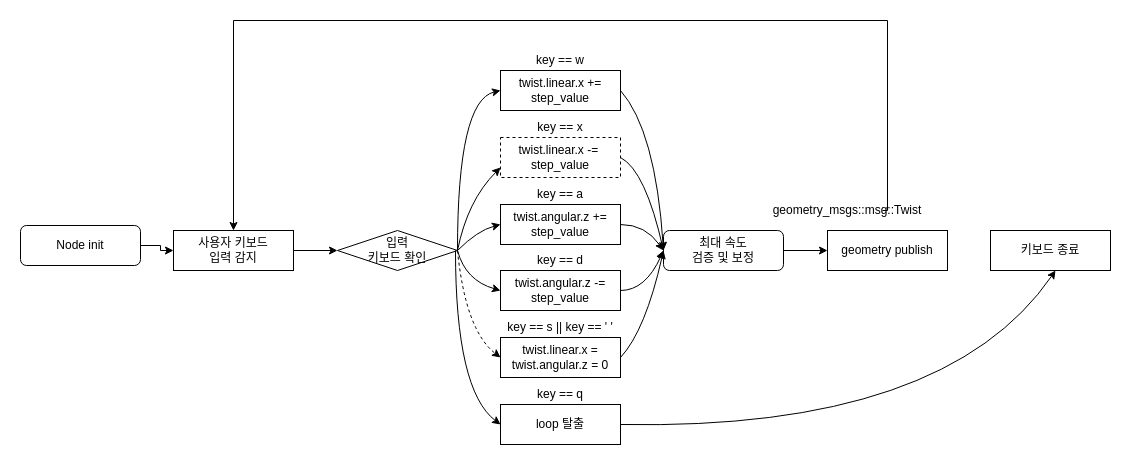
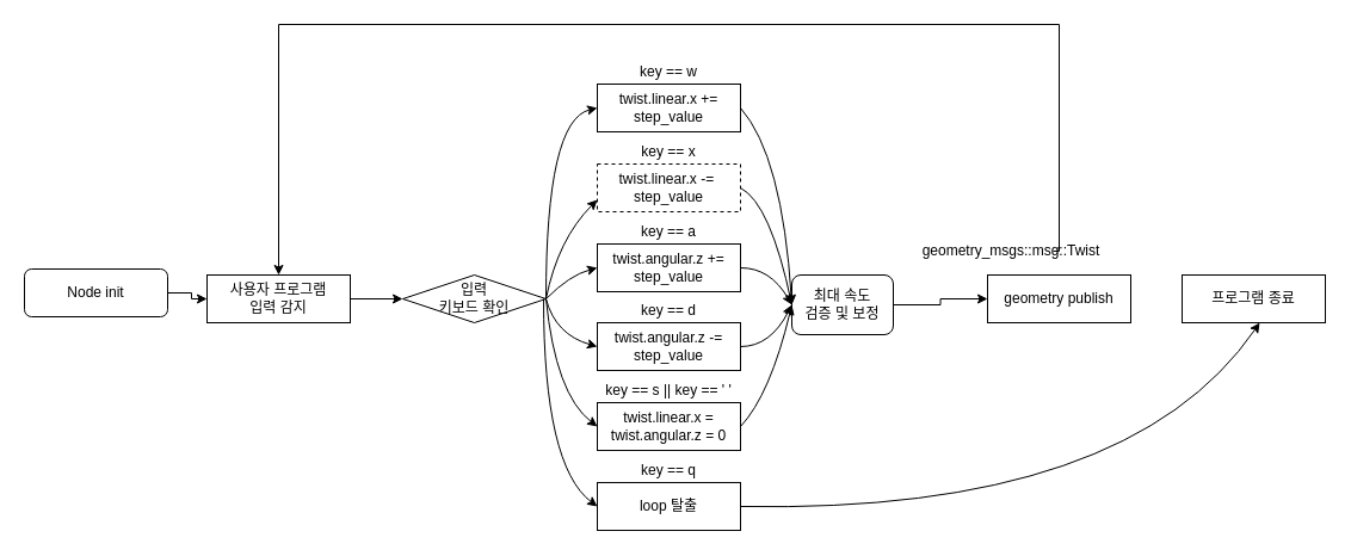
- <mxCell id="5" value="사용자 키보드&lt;br&gt;입력 감지" style="rounded=1;whiteSpace=wrap;html=1;arcSize=0;" vertex="1" parent="1"><mxGeometry x="173" y="230" width="120" height="40" as="geometry" /></mxCell>
+ <mxCell id="5" value="사용자 프로그램&lt;br&gt;입력 감지" style="rounded=1;whiteSpace=wrap;html=1;arcSize=0;" vertex="1" parent="1"><mxGeometry x="173" y="230" width="120" height="40" as="geometry" /></mxCell>
- <mxCell id="8" value="최대 속도&lt;br&gt;검증 및 보정" style="rounded=1;whiteSpace=wrap;html=1;" vertex="1" parent="1"><mxGeometry x="663" y="230" width="120" height="40" as="geometry" /></mxCell>
+ <mxCell id="8" value="최대 속도&lt;br&gt;검증 및 보정" style="rounded=1;whiteSpace=wrap;html=1;" vertex="1" parent="1"><mxGeometry x="663" y="230" width="85" height="50" as="geometry" /></mxCell>
- <mxCell id="10" value="키보드 종료" style="rounded=1;whiteSpace=wrap;html=1;arcSize=0;" vertex="1" parent="1"><mxGeometry x="990" y="230" width="120" height="40" as="geometry" /></mxCell>
+ <mxCell id="10" value="프로그램 종료" style="rounded=1;whiteSpace=wrap;html=1;arcSize=0;" vertex="1" parent="1"><mxGeometry x="990" y="230" width="120" height="40" as="geometry" /></mxCell>
- <mxCell id="27" value="" style="curved=1;endArrow=classic;html=1;entryX=0;entryY=0.5;entryDx=0;entryDy=0;exitX=1;exitY=0.5;exitDx=0;exitDy=0;dashed=1;" edge="1" parent="1" source="6" target="15"><mxGeometry width="50" height="50" relative="1" as="geometry"><mxPoint x="465" y="260" as="sourcePoint" /><mxPoint x="510" y="300" as="targetPoint" /><Array as="points"><mxPoint x="465" y="330" /></Array></mxGeometry></mxCell>
+ <mxCell id="27" value="" style="curved=1;endArrow=classic;html=1;entryX=0;entryY=0.5;entryDx=0;entryDy=0;exitX=1;exitY=0.5;exitDx=0;exitDy=0;" edge="1" parent="1" source="6" target="15"><mxGeometry width="50" height="50" relative="1" as="geometry"><mxPoint x="465" y="260" as="sourcePoint" /><mxPoint x="510" y="300" as="targetPoint" /><Array as="points"><mxPoint x="465" y="330" /></Array></mxGeometry></mxCell>
